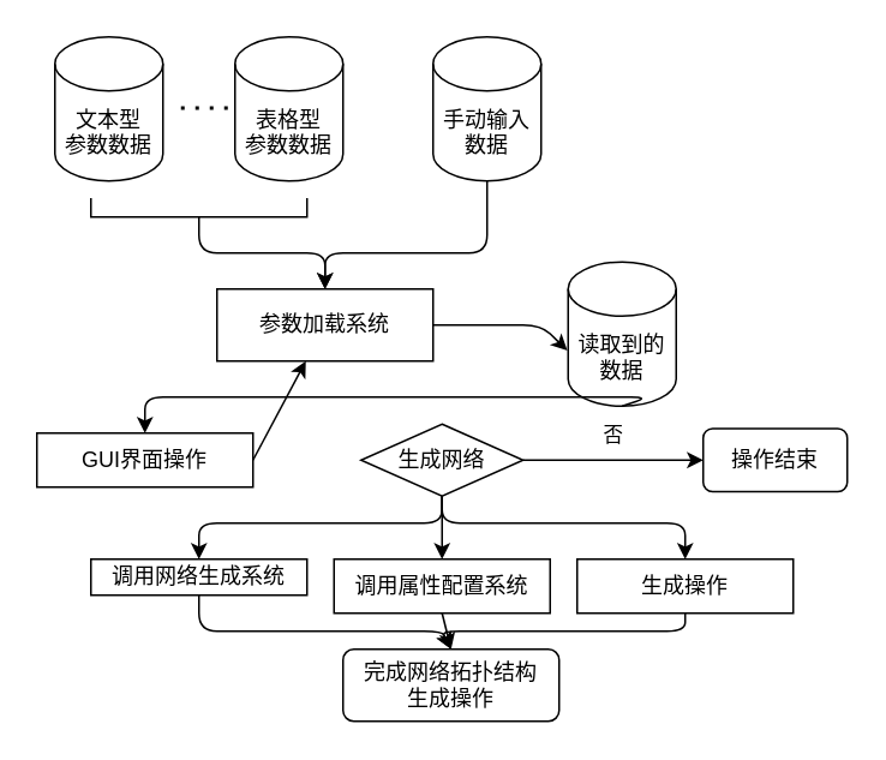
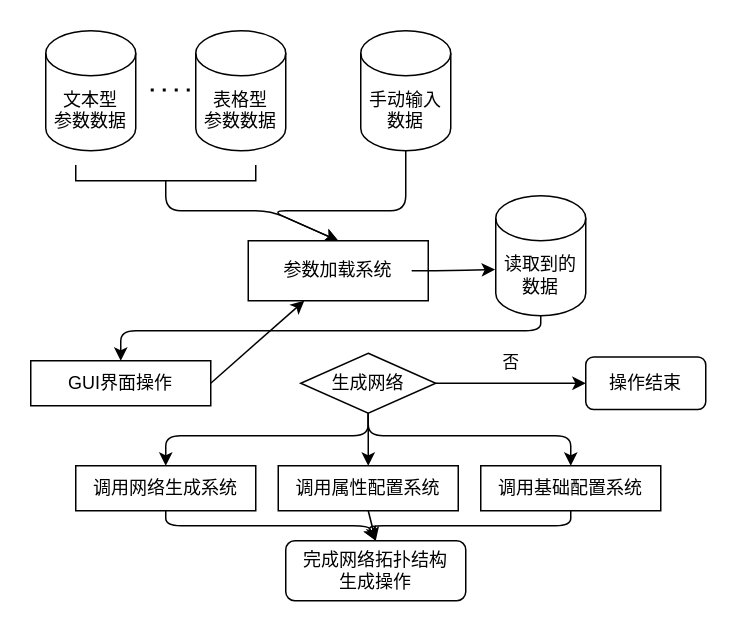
- <mxCell id="9" value="参数加载系统" style="rounded=0;whiteSpace=wrap;html=1;" vertex="1" parent="1"><mxGeometry x="120" y="160" width="120" height="40" as="geometry" /></mxCell>
+ <mxCell id="9" value="参数加载系统" style="rounded=0;whiteSpace=wrap;html=1;" vertex="1" parent="1"><mxGeometry x="165" y="160" width="120" height="40" as="geometry" /></mxCell>
- <mxCell id="11" value="读取到的数据" style="shape=cylinder3;whiteSpace=wrap;html=1;boundedLbl=1;backgroundOutline=1;size=15;" vertex="1" parent="1"><mxGeometry x="315" y="145" width="60" height="80" as="geometry" /></mxCell>
+ <mxCell id="11" value="读取到的数据" style="shape=cylinder3;whiteSpace=wrap;html=1;boundedLbl=1;backgroundOutline=1;size=15;" vertex="1" parent="1"><mxGeometry x="330" y="130" width="60" height="80" as="geometry" /></mxCell>
- <mxCell id="20" value="调用网络生成系统" style="rounded=0;whiteSpace=wrap;html=1;" vertex="1" parent="1"><mxGeometry x="50" y="310" width="120" height="20" as="geometry" /></mxCell>
+ <mxCell id="20" value="调用网络生成系统" style="rounded=0;whiteSpace=wrap;html=1;" vertex="1" parent="1"><mxGeometry x="50" y="310" width="120" height="30" as="geometry" /></mxCell>
- <mxCell id="22" value="生成操作" style="rounded=0;whiteSpace=wrap;html=1;" vertex="1" parent="1"><mxGeometry x="320" y="310" width="120" height="30" as="geometry" /></mxCell>
+ <mxCell id="22" value="调用基础配置系统" style="rounded=0;whiteSpace=wrap;html=1;" vertex="1" parent="1"><mxGeometry x="320" y="310" width="120" height="30" as="geometry" /></mxCell>
